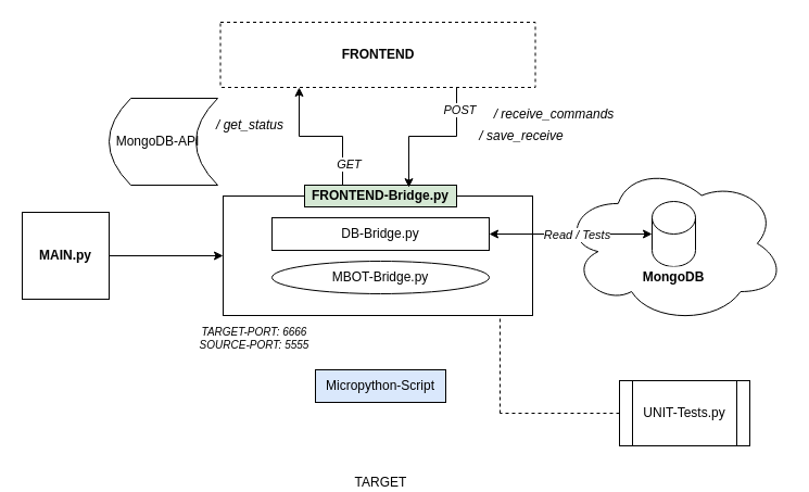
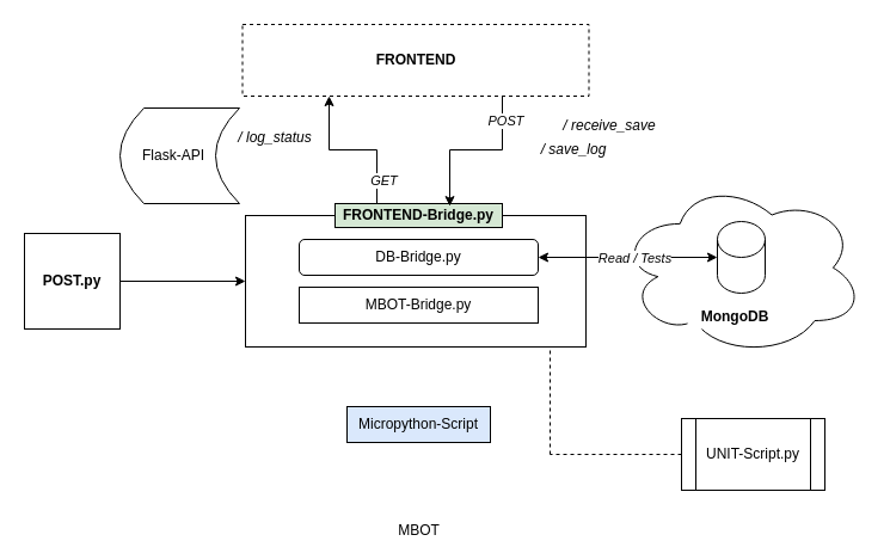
- <mxCell id="24" value="&lt;i&gt;/ receive_commands&lt;/i&gt;" style="text;html=1;align=center;verticalAlign=middle;whiteSpace=wrap;rounded=0;" vertex="1" parent="1"><mxGeometry x="450" y="90" width="120" height="30" as="geometry" /></mxCell>
+ <mxCell id="24" value="&lt;i&gt;/ receive_save&lt;/i&gt;" style="text;html=1;align=center;verticalAlign=middle;whiteSpace=wrap;rounded=0;" vertex="1" parent="1"><mxGeometry x="450" y="90" width="120" height="30" as="geometry" /></mxCell>
- <mxCell id="26" value="&lt;i&gt;/ get_status&lt;/i&gt;" style="text;html=1;align=center;verticalAlign=middle;whiteSpace=wrap;rounded=0;" vertex="1" parent="1"><mxGeometry x="170" y="100" width="120" height="30" as="geometry" /></mxCell>
+ <mxCell id="26" value="&lt;i&gt;/ log_status&lt;/i&gt;" style="text;html=1;align=center;verticalAlign=middle;whiteSpace=wrap;rounded=0;" vertex="1" parent="1"><mxGeometry x="170" y="100" width="120" height="30" as="geometry" /></mxCell>
- <mxCell id="25" value="&lt;i&gt;/ save_receive&lt;/i&gt;" style="text;html=1;align=center;verticalAlign=middle;whiteSpace=wrap;rounded=0;" vertex="1" parent="1"><mxGeometry x="420" y="110" width="120" height="30" as="geometry" /></mxCell>
+ <mxCell id="25" value="&lt;i&gt;/ save_log&lt;/i&gt;" style="text;html=1;align=center;verticalAlign=middle;whiteSpace=wrap;rounded=0;" vertex="1" parent="1"><mxGeometry x="420" y="110" width="120" height="30" as="geometry" /></mxCell>
- <mxCell id="23" value="MongoDB-API&amp;nbsp; &amp;nbsp;" style="shape=dataStorage;whiteSpace=wrap;html=1;fixedSize=1;" vertex="1" parent="1"><mxGeometry x="100" y="90" width="100" height="80" as="geometry" /></mxCell>
+ <mxCell id="23" value="Flask-API&amp;nbsp; &amp;nbsp;" style="shape=dataStorage;whiteSpace=wrap;html=1;fixedSize=1;" vertex="1" parent="1"><mxGeometry x="100" y="90" width="100" height="80" as="geometry" /></mxCell>
- <mxCell id="8" value="DB-Bridge.py" style="rounded=0;whiteSpace=wrap;html=1;" vertex="1" parent="1"><mxGeometry x="250" y="200" width="200" height="30" as="geometry" /></mxCell>
+ <mxCell id="8" value="DB-Bridge.py" style="whiteSpace=wrap;html=1;rounded=1;" vertex="1" parent="1"><mxGeometry x="250" y="200" width="200" height="30" as="geometry" /></mxCell>
- <mxCell id="10" value="MAIN.py" style="whiteSpace=wrap;html=1;aspect=fixed;fontStyle=1" vertex="1" parent="1"><mxGeometry x="20" y="195" width="80" height="80" as="geometry" /></mxCell>
+ <mxCell id="10" value="POST.py" style="whiteSpace=wrap;html=1;aspect=fixed;fontStyle=1" vertex="1" parent="1"><mxGeometry x="20" y="195" width="80" height="80" as="geometry" /></mxCell>
- <mxCell id="7" value="MBOT-Bridge.py" style="ellipse;whiteSpace=wrap;html=1;" vertex="1" parent="1"><mxGeometry x="250" y="240" width="200" height="30" as="geometry" /></mxCell>
+ <mxCell id="7" value="MBOT-Bridge.py" style="rounded=0;whiteSpace=wrap;html=1;" vertex="1" parent="1"><mxGeometry x="250" y="240" width="200" height="30" as="geometry" /></mxCell>
- <mxCell id="15" value="&lt;b&gt;MongoDB&lt;/b&gt;" style="rounded=0;whiteSpace=wrap;html=1;strokeColor=none;" vertex="1" parent="1"><mxGeometry x="580" y="245" width="80" height="20" as="geometry" /></mxCell>
+ <mxCell id="15" value="&lt;b&gt;MongoDB&lt;/b&gt;" style="rounded=0;whiteSpace=wrap;html=1;strokeColor=none;" vertex="1" parent="1"><mxGeometry x="575" y="255" width="80" height="20" as="geometry" /></mxCell>
- <mxCell id="27" value="TARGET-PORT: 6666&lt;div&gt;SOURCE-PORT: 5555&lt;/div&gt;" style="text;html=1;align=center;verticalAlign=middle;whiteSpace=wrap;rounded=0;fontStyle=2;fontSize=10;" vertex="1" parent="1"><mxGeometry x="164" y="300" width="140" height="22.5" as="geometry" /></mxCell>
- <mxCell id="22" value="UNIT-Tests.py" style="shape=process;whiteSpace=wrap;html=1;backgroundOutline=1;" vertex="1" parent="1"><mxGeometry x="570" y="350" width="120" height="60" as="geometry" /></mxCell>
+ <mxCell id="22" value="UNIT-Script.py" style="shape=process;whiteSpace=wrap;html=1;backgroundOutline=1;" vertex="1" parent="1"><mxGeometry x="570" y="350" width="120" height="60" as="geometry" /></mxCell>
- <mxCell id="4" value="TARGET" style="shape=image;html=1;verticalAlign=top;verticalLabelPosition=bottom;labelBackgroundColor=#ffffff;imageAspect=0;aspect=fixed;image=https://cdn1.iconfinder.com/data/icons/unicons-line-vol-5/24/robot-128.png" vertex="1" parent="1"><mxGeometry x="320" y="370" width="60" height="60" as="geometry" /></mxCell>
+ <mxCell id="4" value="MBOT" style="shape=image;html=1;verticalAlign=top;verticalLabelPosition=bottom;labelBackgroundColor=#ffffff;imageAspect=0;aspect=fixed;image=https://cdn1.iconfinder.com/data/icons/unicons-line-vol-5/24/robot-128.png" vertex="1" parent="1"><mxGeometry x="320" y="370" width="60" height="60" as="geometry" /></mxCell>
